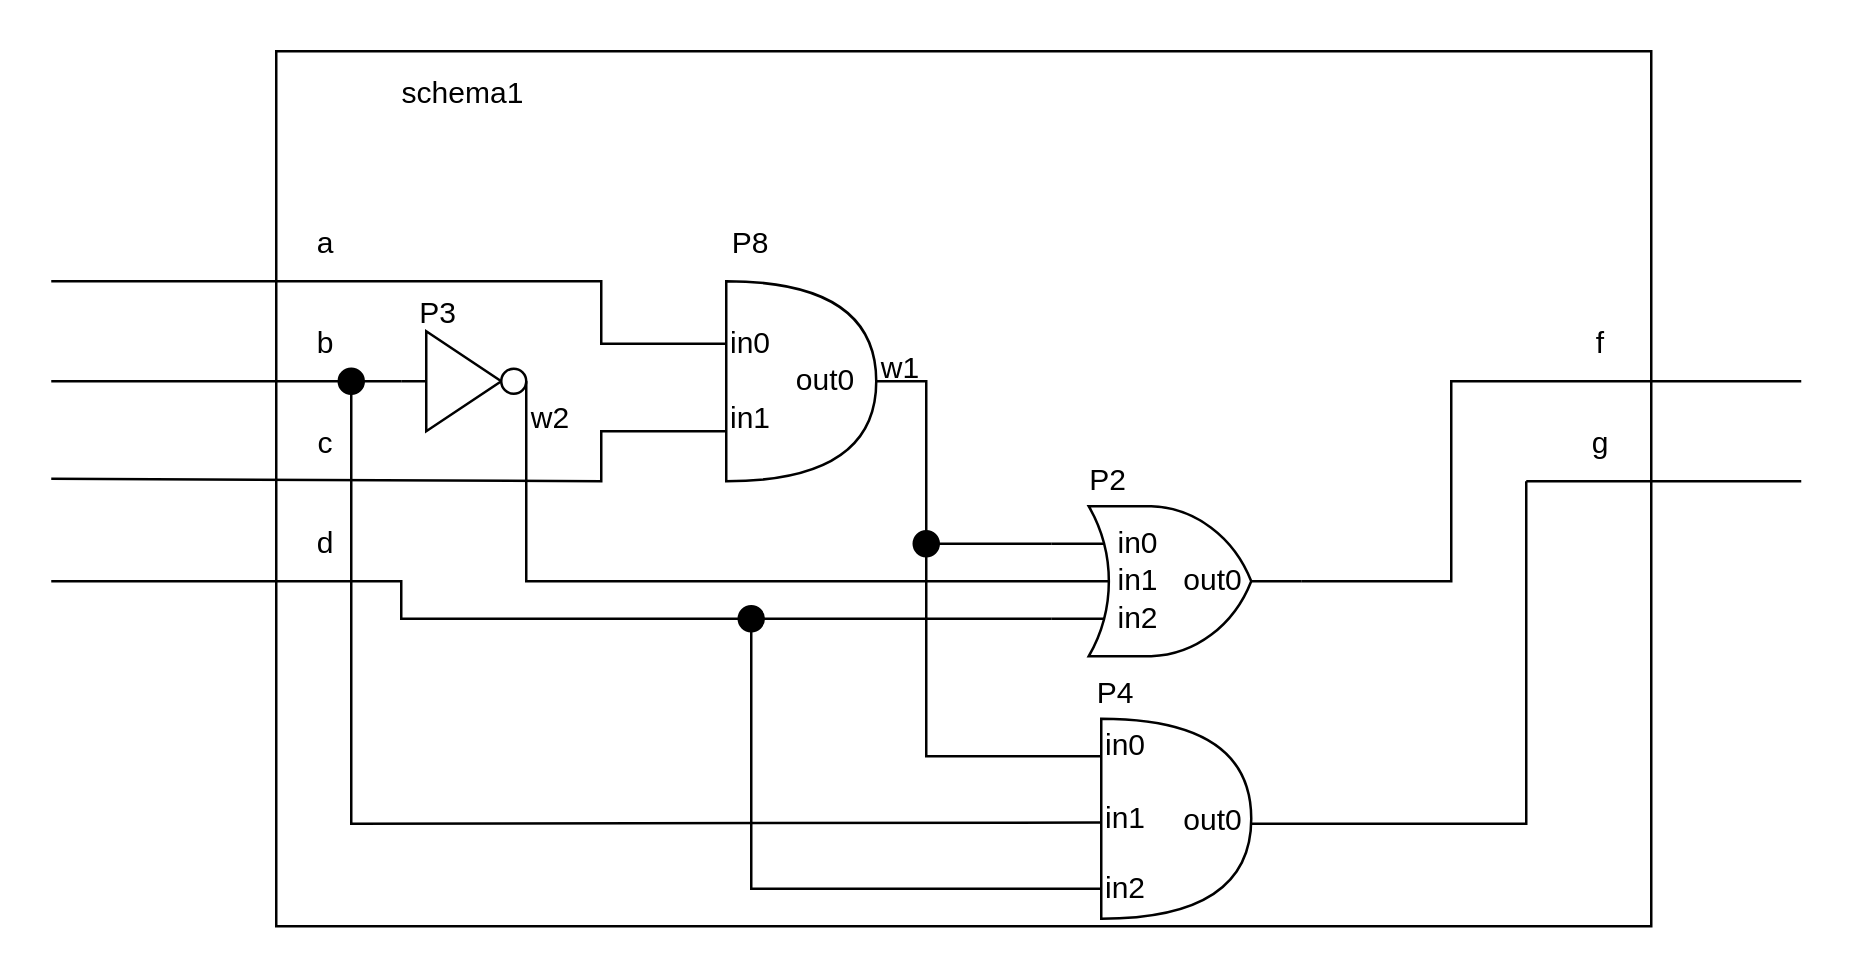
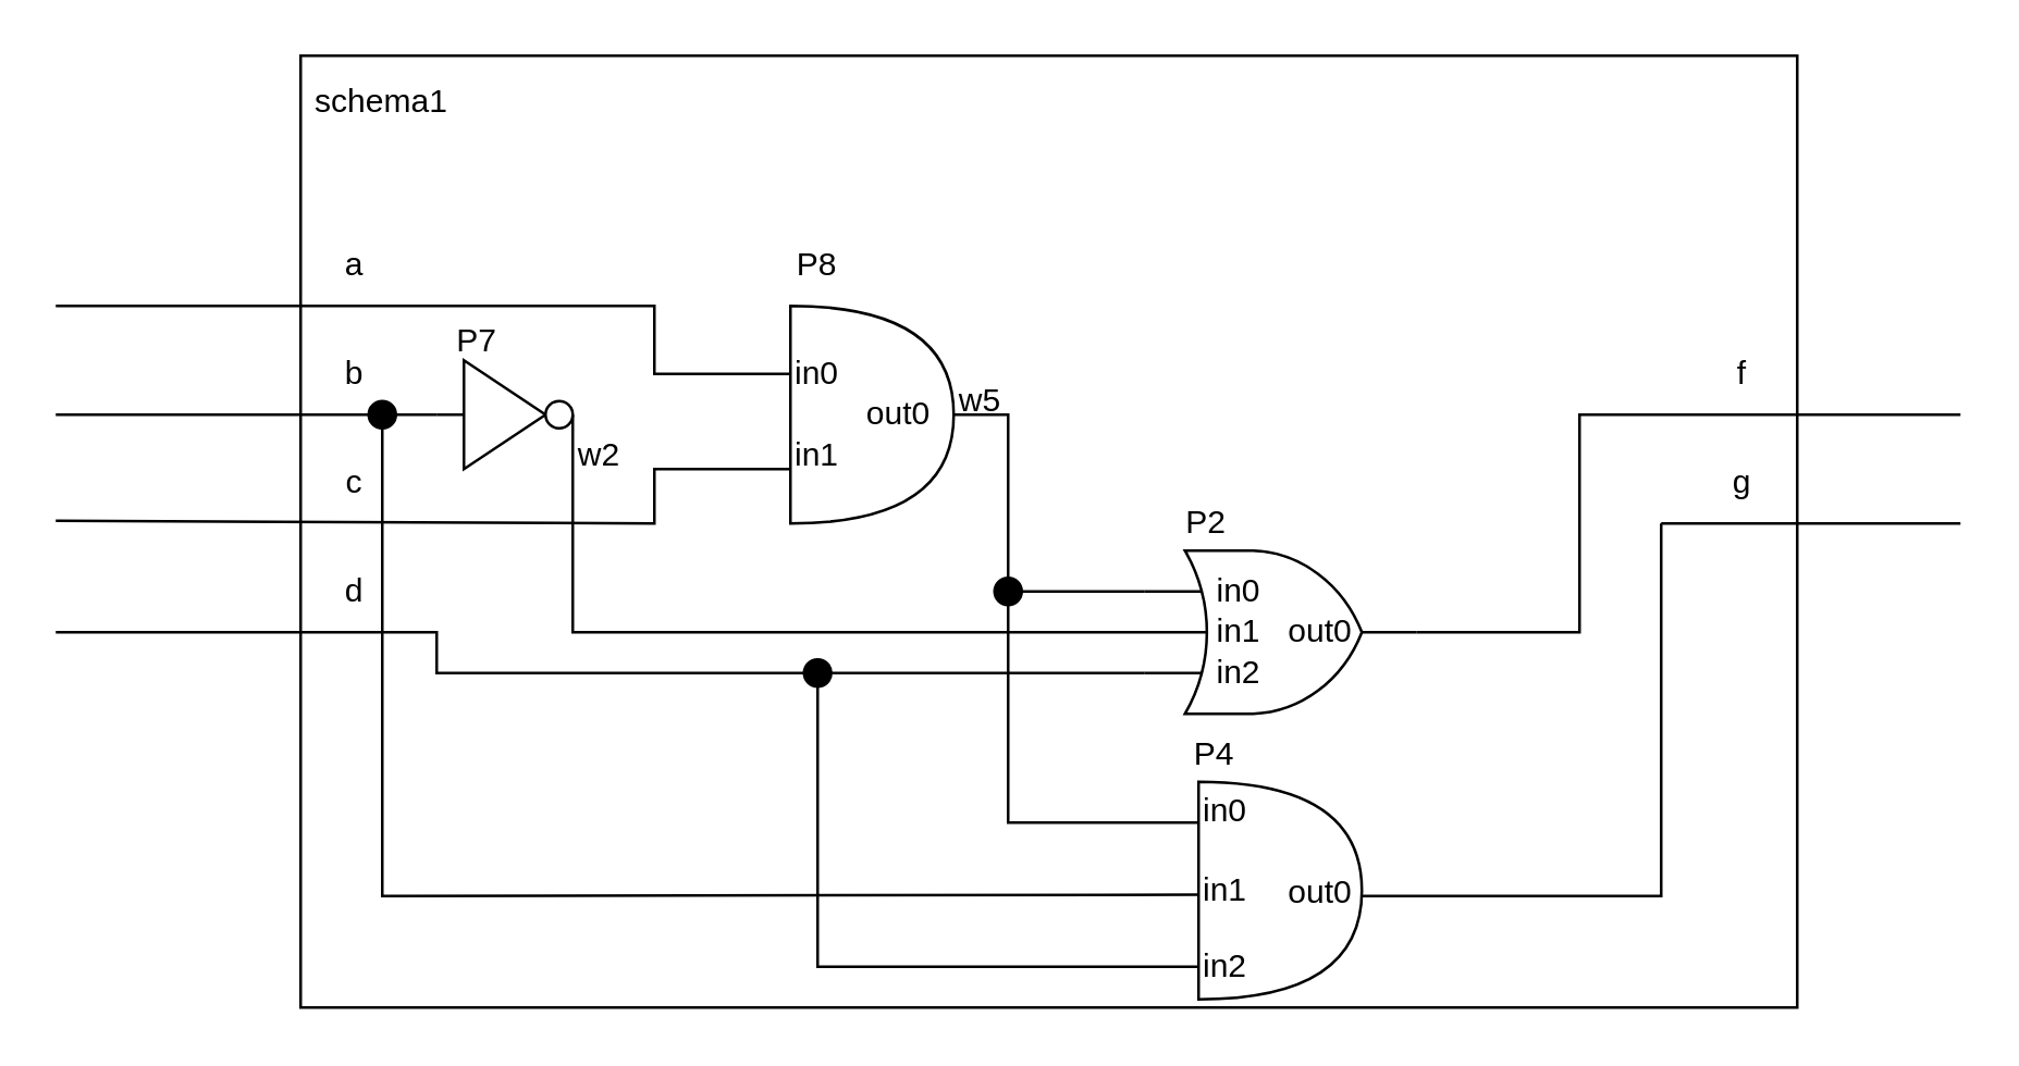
- <mxCell id="4" value="schema1" style="text;html=1;strokeColor=none;fillColor=none;align=center;verticalAlign=middle;whiteSpace=wrap;rounded=0;" vertex="1" parent="1"><mxGeometry x="155" y="22" width="60" height="30" as="geometry" /></mxCell>
+ <mxCell id="4" value="schema1" style="text;html=1;strokeColor=none;fillColor=none;align=center;verticalAlign=middle;whiteSpace=wrap;rounded=0;" vertex="1" parent="1"><mxGeometry x="110" y="22" width="60" height="30" as="geometry" /></mxCell>
- <mxCell id="24" value="&lt;div&gt;P3&lt;/div&gt;" style="text;html=1;strokeColor=none;fillColor=none;align=center;verticalAlign=middle;whiteSpace=wrap;rounded=0;" vertex="1" parent="1"><mxGeometry x="160" y="112" width="30" height="25" as="geometry" /></mxCell>
+ <mxCell id="24" value="&lt;div&gt;P7&lt;/div&gt;" style="text;html=1;strokeColor=none;fillColor=none;align=center;verticalAlign=middle;whiteSpace=wrap;rounded=0;" vertex="1" parent="1"><mxGeometry x="160" y="112" width="30" height="25" as="geometry" /></mxCell>
- <mxCell id="33" value="w1" style="text;html=1;strokeColor=none;fillColor=none;align=center;verticalAlign=middle;whiteSpace=wrap;rounded=0;" vertex="1" parent="1"><mxGeometry x="330" y="132" width="60" height="30" as="geometry" /></mxCell>
+ <mxCell id="33" value="w5" style="text;html=1;strokeColor=none;fillColor=none;align=center;verticalAlign=middle;whiteSpace=wrap;rounded=0;" vertex="1" parent="1"><mxGeometry x="330" y="132" width="60" height="30" as="geometry" /></mxCell>
